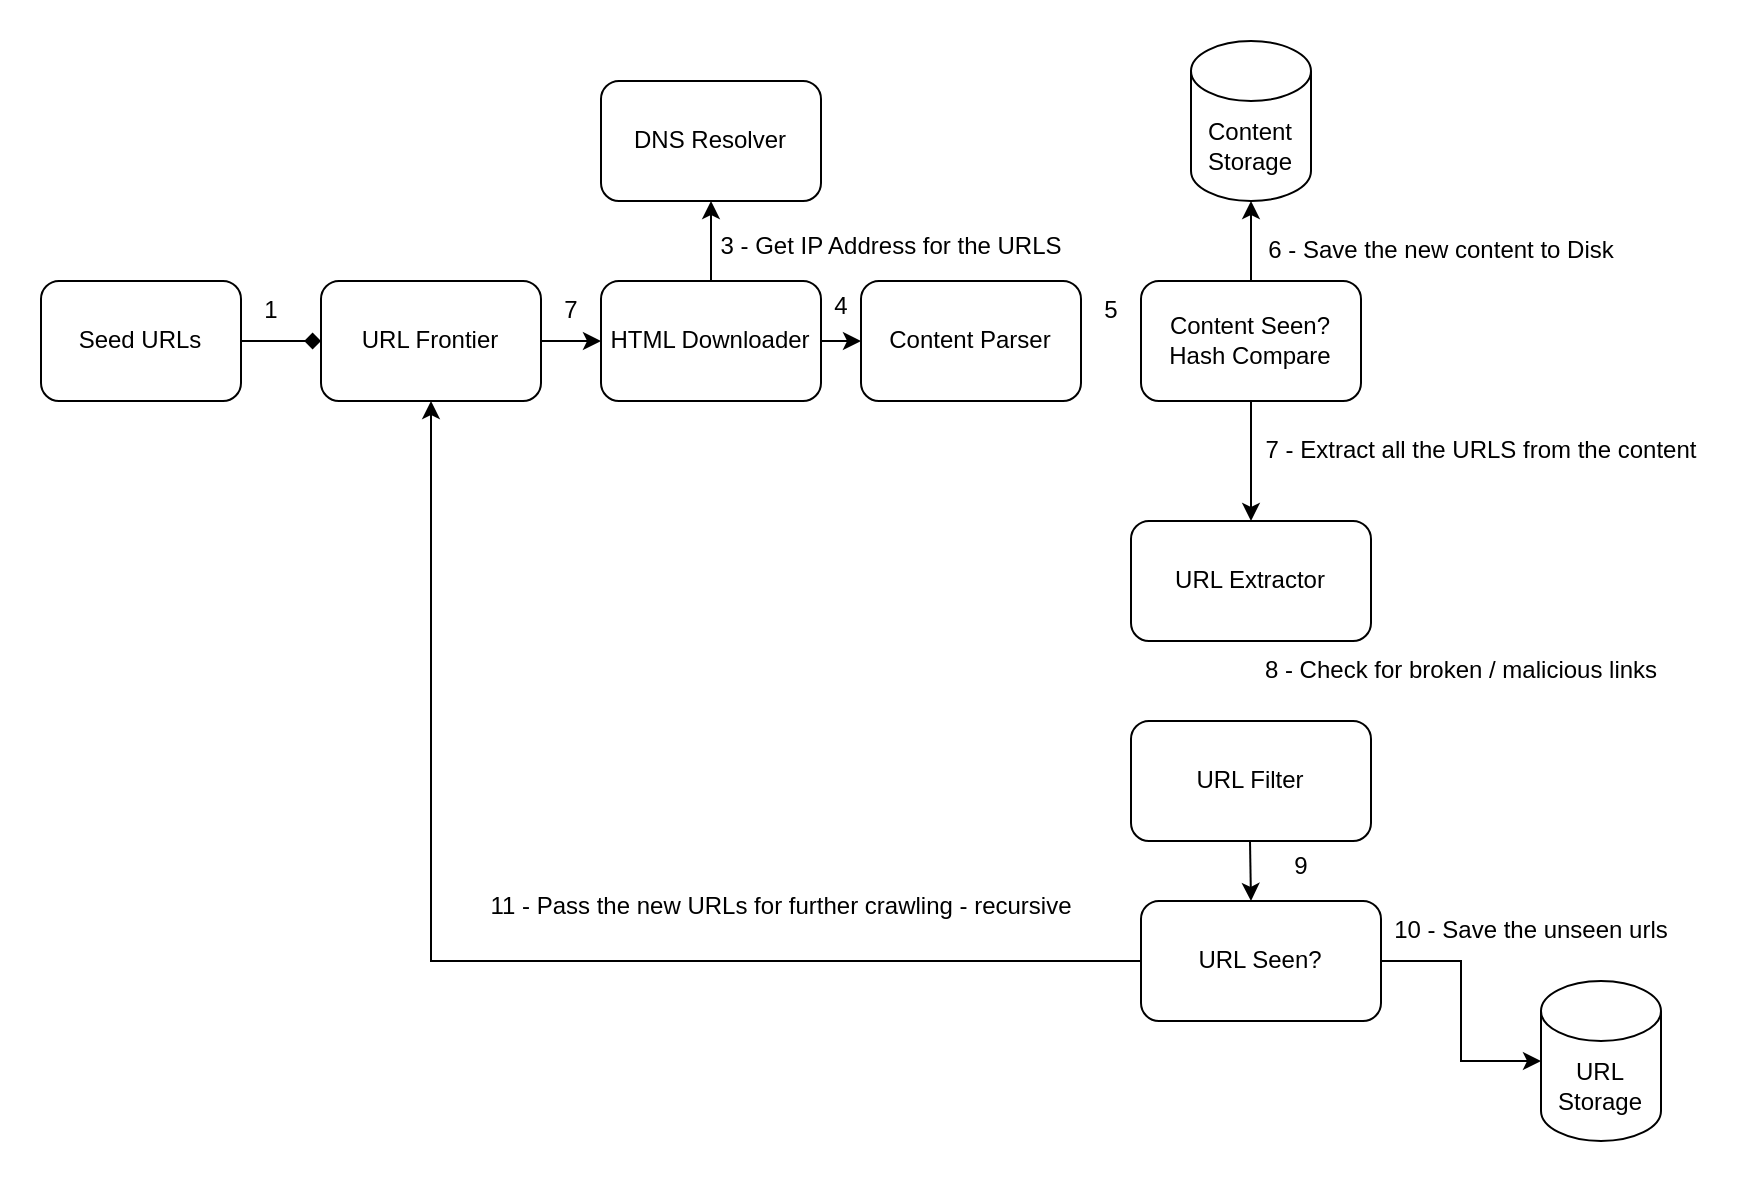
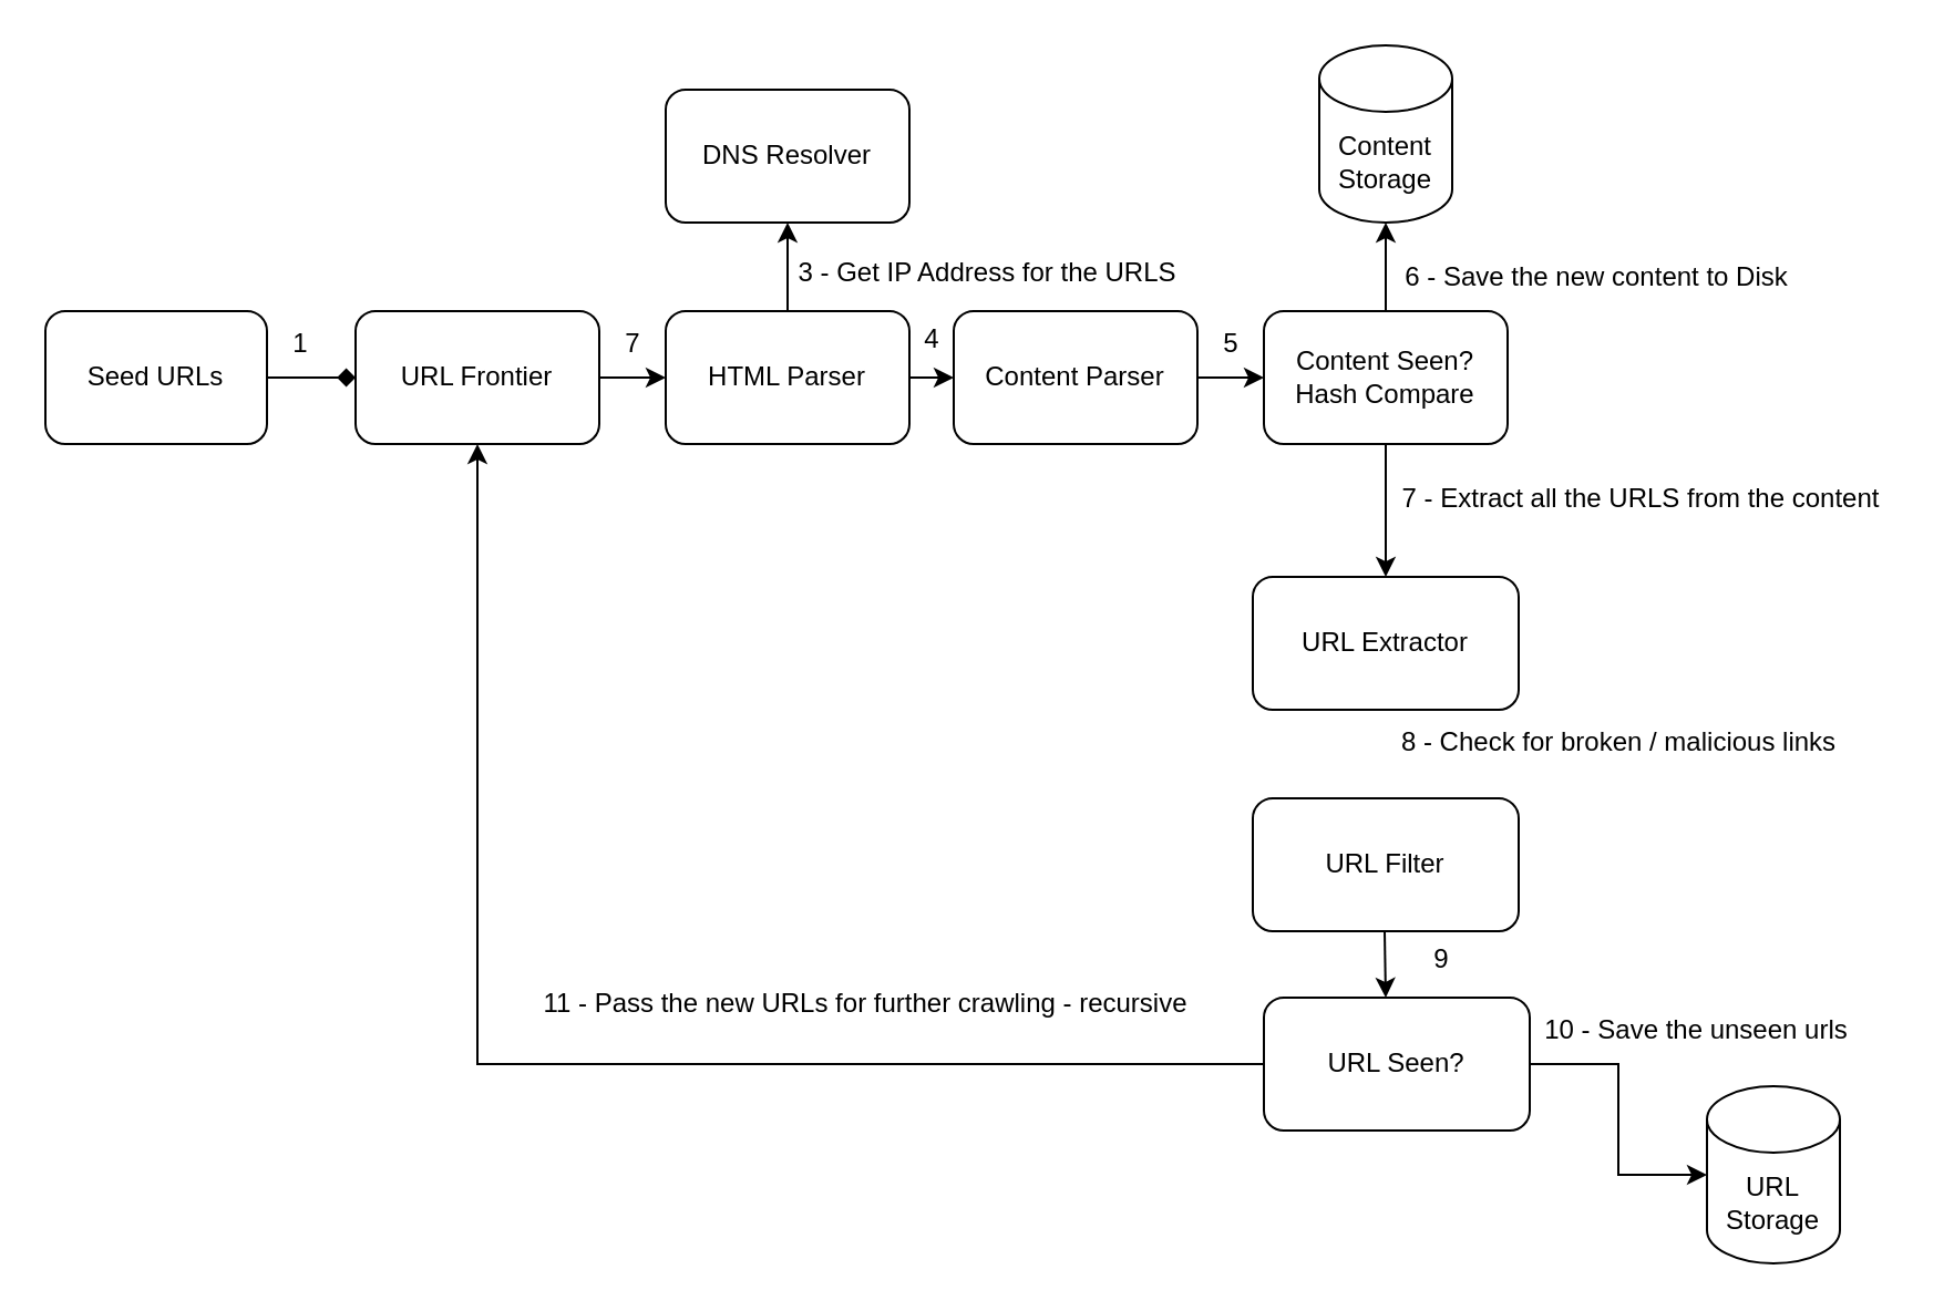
- <mxCell id="9" value="HTML Downloader" style="rounded=1;whiteSpace=wrap;html=1;" vertex="1" parent="1"><mxGeometry x="300" y="140" width="110" height="60" as="geometry" /></mxCell>
+ <mxCell id="9" value="HTML Parser" style="rounded=1;whiteSpace=wrap;html=1;" vertex="1" parent="1"><mxGeometry x="300" y="140" width="110" height="60" as="geometry" /></mxCell>
+ <mxCell id="13" style="edgeStyle=orthogonalEdgeStyle;rounded=0;orthogonalLoop=1;jettySize=auto;html=1;exitX=1;exitY=0.5;exitDx=0;exitDy=0;entryX=0;entryY=0.5;entryDx=0;entryDy=0;" edge="1" parent="1" source="14" target="16"><mxGeometry relative="1" as="geometry" /></mxCell>
